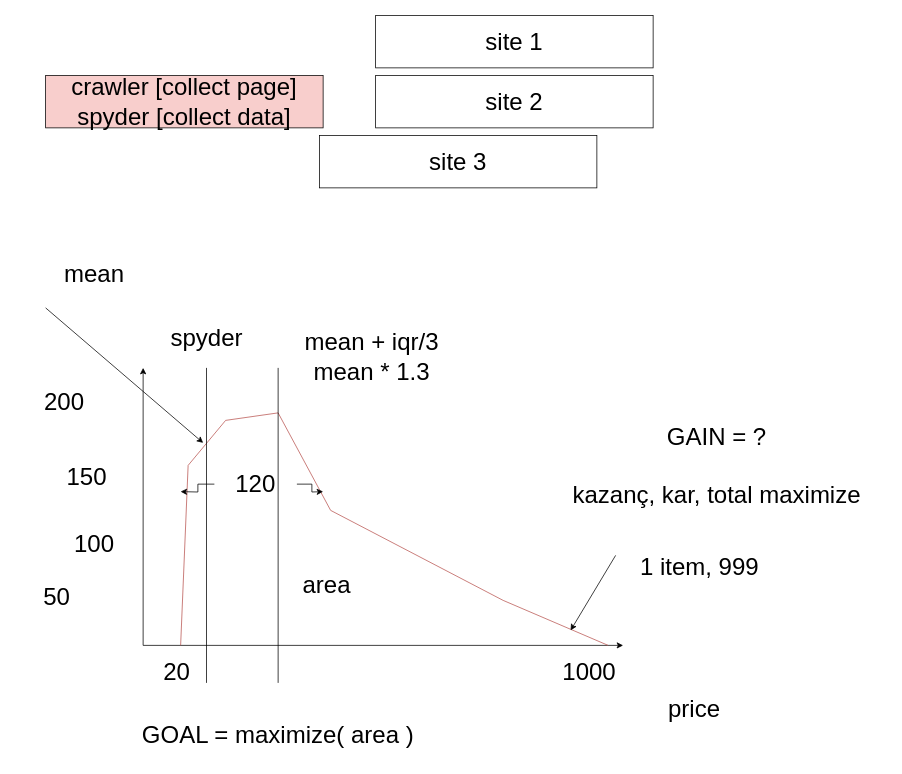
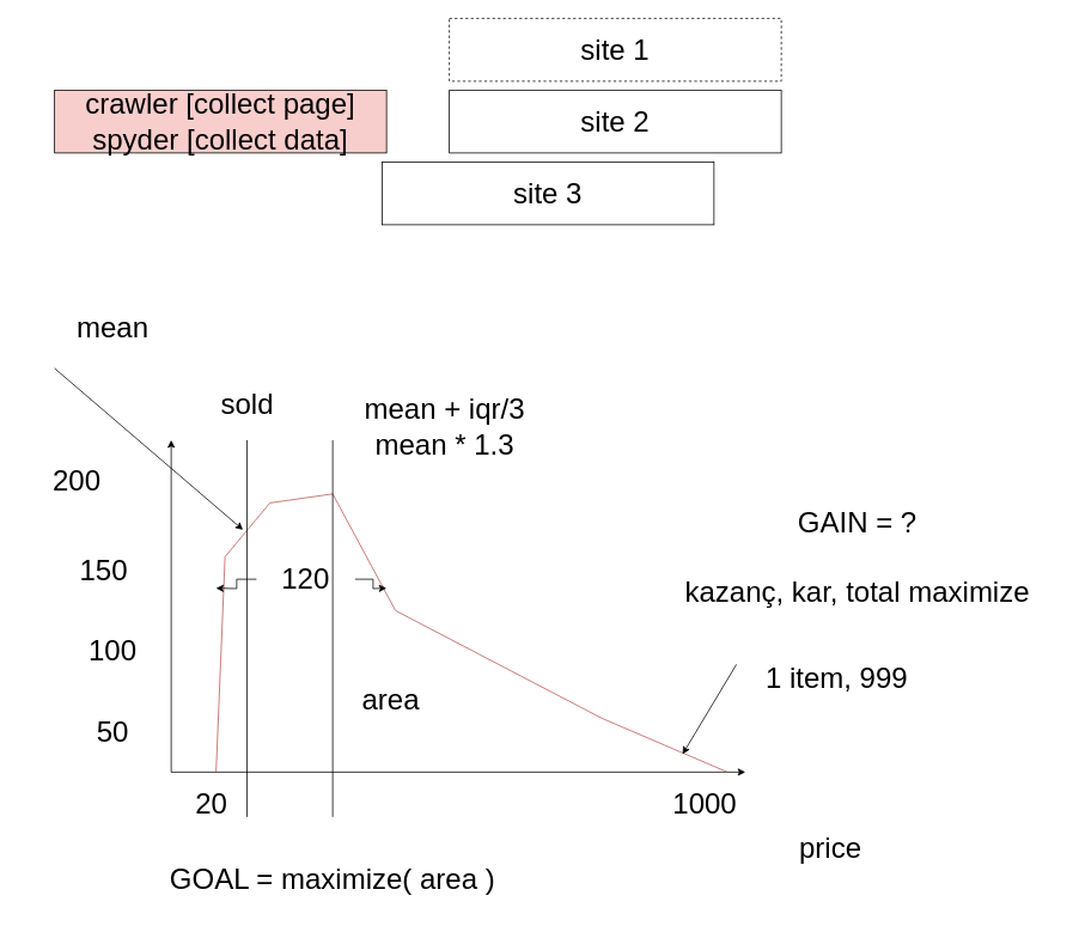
- <mxCell id="2" value="site 1" style="rounded=0;whiteSpace=wrap;html=1;fontSize=32;" vertex="1" parent="1"><mxGeometry x="500" y="20" width="370" height="70" as="geometry" /></mxCell>
+ <mxCell id="2" value="site 1" style="rounded=0;whiteSpace=wrap;html=1;fontSize=32;dashed=1;" vertex="1" parent="1"><mxGeometry x="500" y="20" width="370" height="70" as="geometry" /></mxCell>
- <mxCell id="9" value="spyder" style="text;html=1;strokeColor=none;fillColor=none;align=center;verticalAlign=middle;whiteSpace=wrap;rounded=0;fontSize=32;" vertex="1" parent="1"><mxGeometry x="170" y="425" width="210" height="50" as="geometry" /></mxCell>
+ <mxCell id="9" value="sold" style="text;html=1;strokeColor=none;fillColor=none;align=center;verticalAlign=middle;whiteSpace=wrap;rounded=0;fontSize=32;" vertex="1" parent="1"><mxGeometry x="170" y="425" width="210" height="50" as="geometry" /></mxCell>
- <mxCell id="17" value="50" style="text;html=1;strokeColor=none;fillColor=none;align=center;verticalAlign=middle;whiteSpace=wrap;rounded=0;fontSize=32;" vertex="1" parent="1"><mxGeometry x="20" y="770" width="110" height="50" as="geometry" /></mxCell>
+ <mxCell id="17" value="50" style="text;html=1;strokeColor=none;fillColor=none;align=center;verticalAlign=middle;whiteSpace=wrap;rounded=0;fontSize=32;" vertex="1" parent="1"><mxGeometry x="70" y="790" width="110" height="50" as="geometry" /></mxCell>
